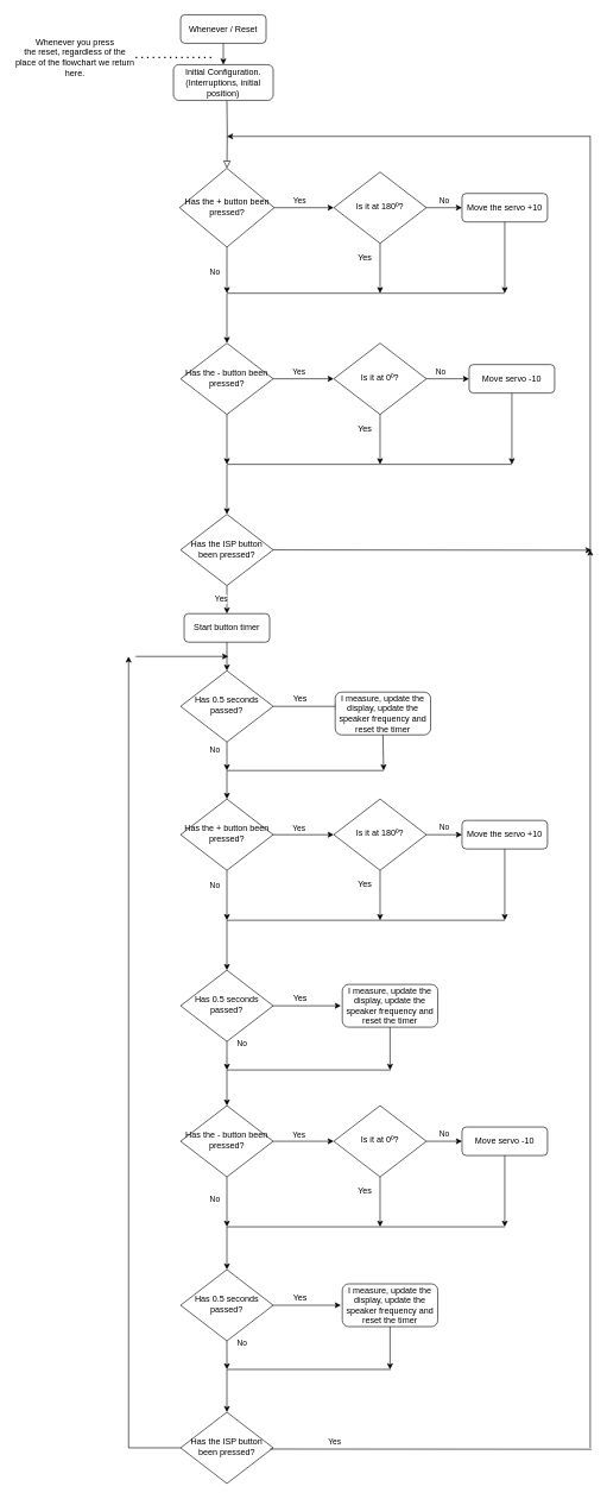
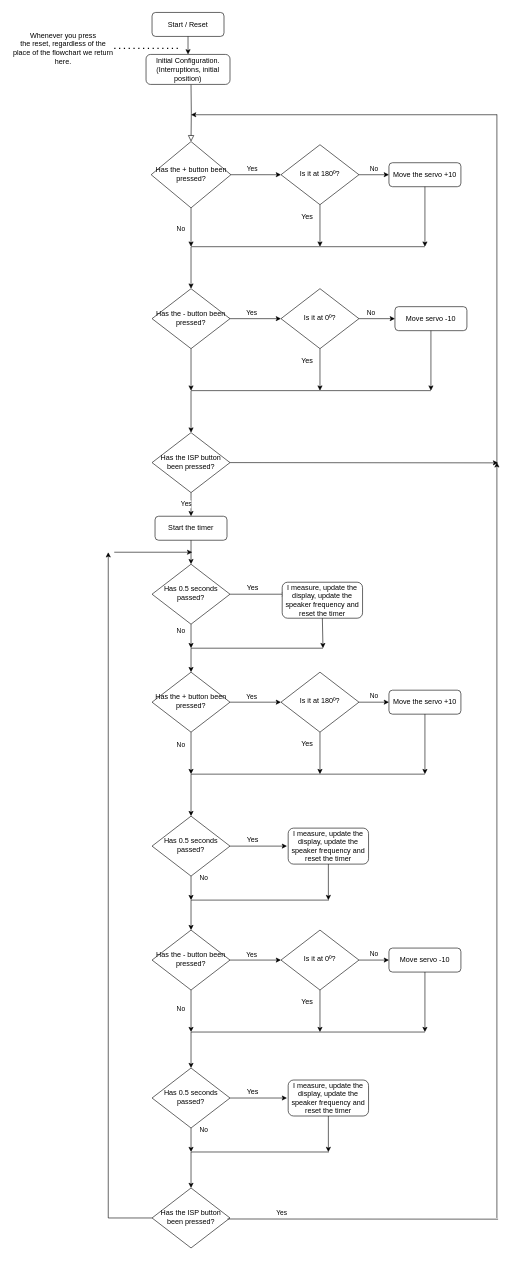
- <mxCell id="3" value="Whenever / Reset" style="rounded=1;whiteSpace=wrap;html=1;fontSize=12;glass=0;strokeWidth=1;shadow=0;" parent="1" vertex="1"><mxGeometry x="253" y="20" width="120" height="40" as="geometry" /></mxCell>
+ <mxCell id="3" value="Start / Reset" style="rounded=1;whiteSpace=wrap;html=1;fontSize=12;glass=0;strokeWidth=1;shadow=0;" parent="1" vertex="1"><mxGeometry x="253" y="20" width="120" height="40" as="geometry" /></mxCell>
- <mxCell id="6" value="Start button timer" style="rounded=1;whiteSpace=wrap;html=1;fontSize=12;glass=0;strokeWidth=1;shadow=0;" parent="1" vertex="1"><mxGeometry x="258" y="860" width="120" height="40" as="geometry" /></mxCell>
+ <mxCell id="6" value="Start the timer" style="rounded=1;whiteSpace=wrap;html=1;fontSize=12;glass=0;strokeWidth=1;shadow=0;" parent="1" vertex="1"><mxGeometry x="258" y="860" width="120" height="40" as="geometry" /></mxCell>
